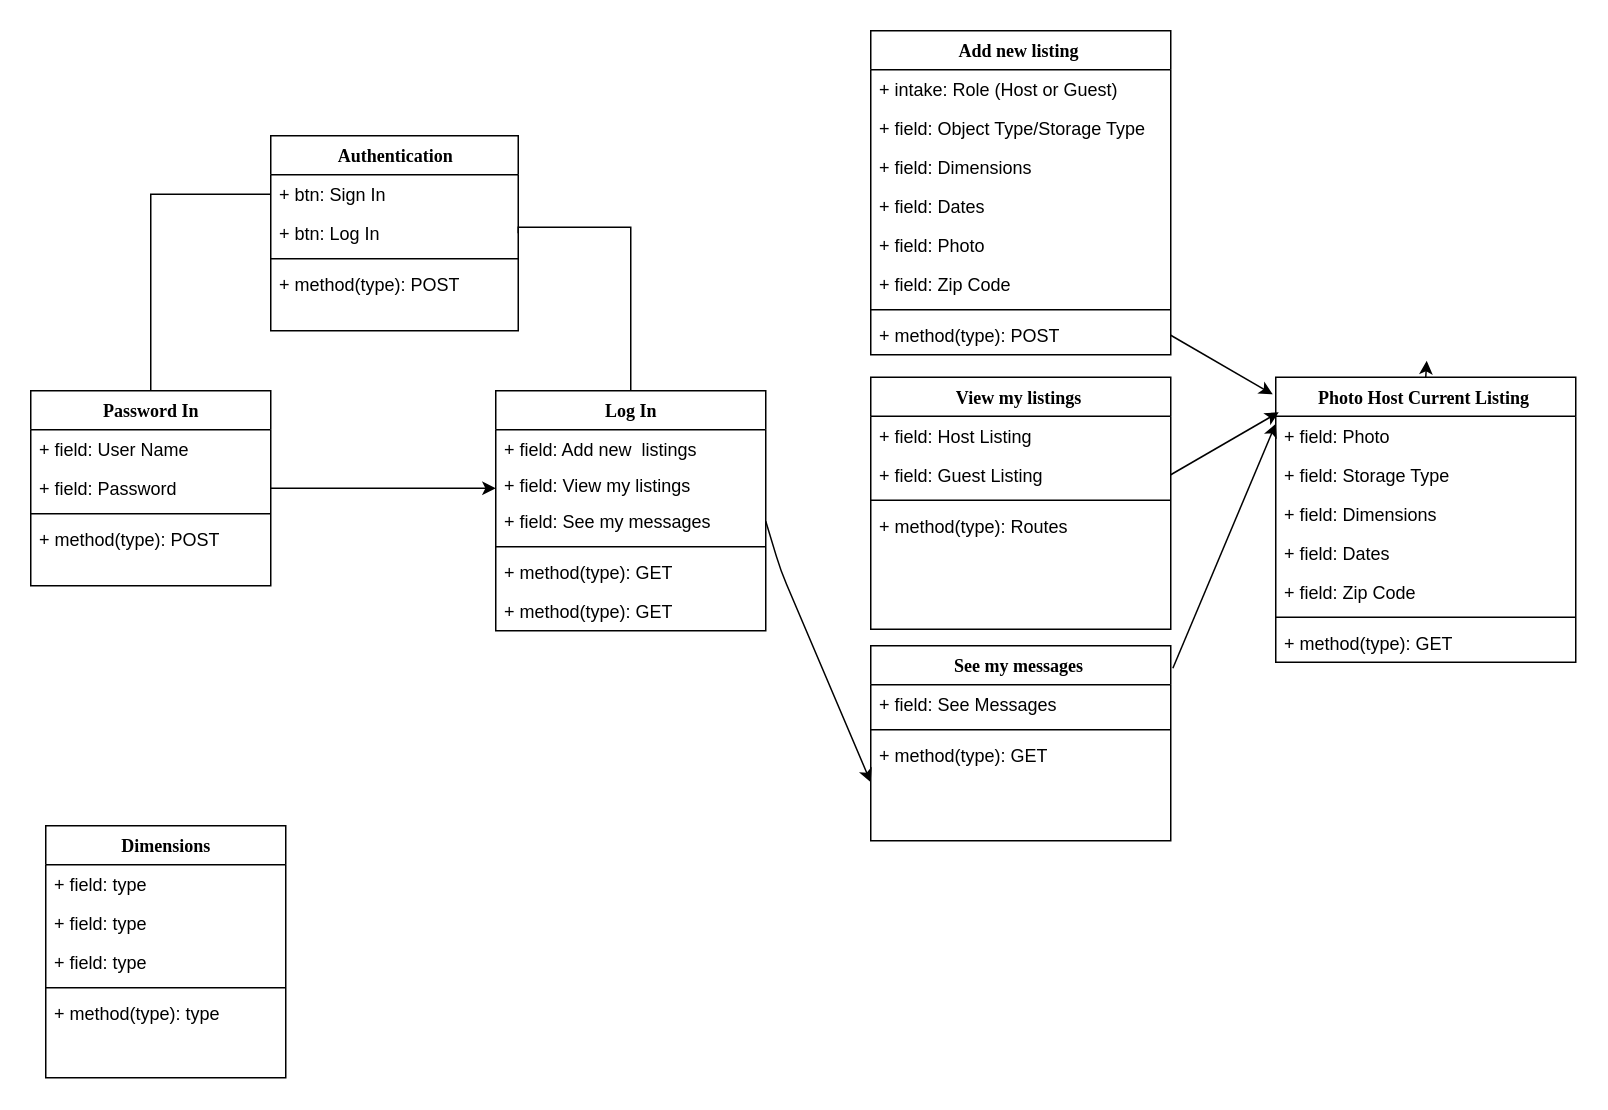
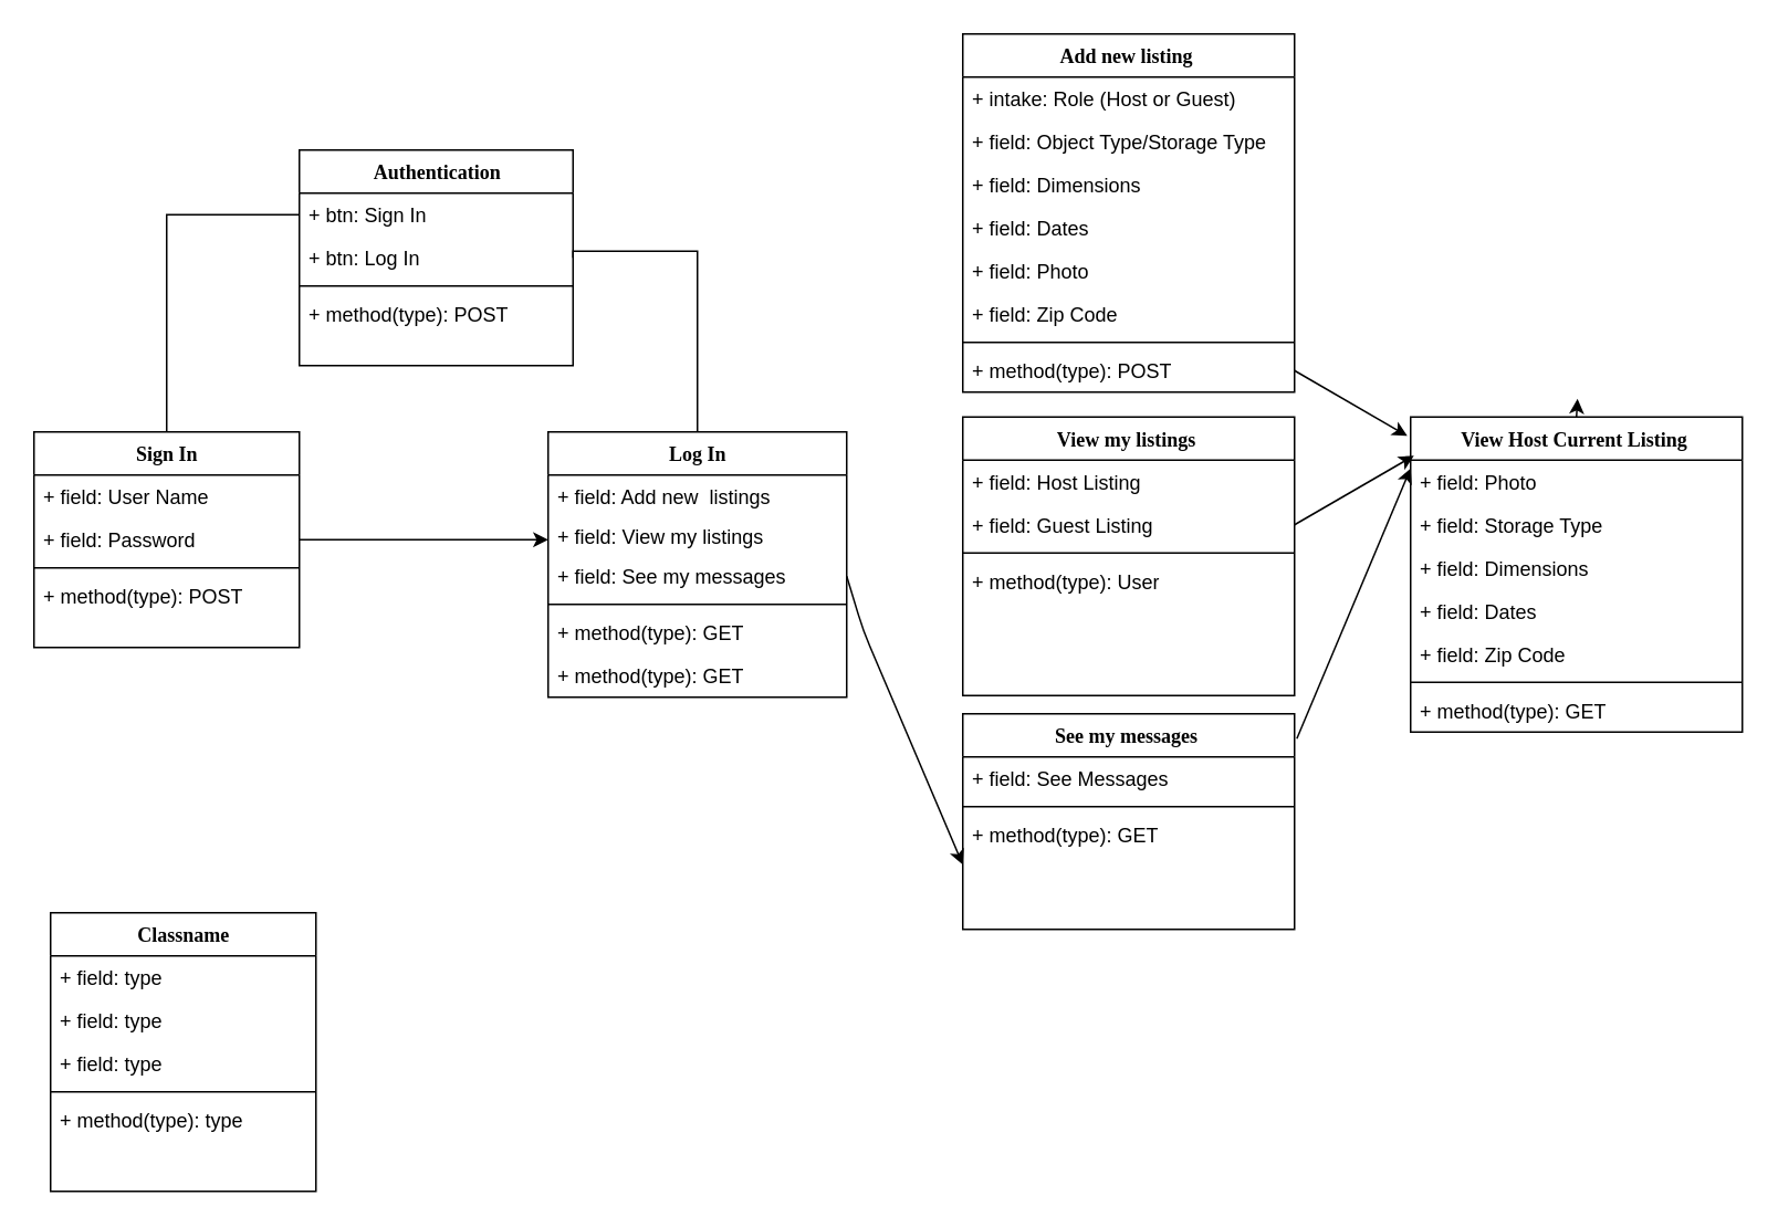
- <mxCell id="48" value="Photo Host Current Listing&amp;nbsp;" style="swimlane;html=1;fontStyle=1;align=center;verticalAlign=top;childLayout=stackLayout;horizontal=1;startSize=26;horizontalStack=0;resizeParent=1;resizeLast=0;collapsible=1;marginBottom=0;swimlaneFillColor=#ffffff;rounded=0;shadow=0;comic=0;labelBackgroundColor=none;strokeWidth=1;fillColor=none;fontFamily=Verdana;fontSize=12" vertex="1" parent="1"><mxGeometry x="850" y="251" width="200" height="190" as="geometry" /></mxCell>
+ <mxCell id="48" value="View Host Current Listing&amp;nbsp;" style="swimlane;html=1;fontStyle=1;align=center;verticalAlign=top;childLayout=stackLayout;horizontal=1;startSize=26;horizontalStack=0;resizeParent=1;resizeLast=0;collapsible=1;marginBottom=0;swimlaneFillColor=#ffffff;rounded=0;shadow=0;comic=0;labelBackgroundColor=none;strokeWidth=1;fillColor=none;fontFamily=Verdana;fontSize=12" vertex="1" parent="1"><mxGeometry x="850" y="251" width="200" height="190" as="geometry" /></mxCell>
- <mxCell id="16" value="Password In" style="swimlane;html=1;fontStyle=1;align=center;verticalAlign=top;childLayout=stackLayout;horizontal=1;startSize=26;horizontalStack=0;resizeParent=1;resizeLast=0;collapsible=1;marginBottom=0;swimlaneFillColor=#ffffff;rounded=0;shadow=0;comic=0;labelBackgroundColor=none;strokeWidth=1;fillColor=none;fontFamily=Verdana;fontSize=12" parent="1" vertex="1"><mxGeometry x="20" y="260" width="160" height="130" as="geometry" /></mxCell>
+ <mxCell id="16" value="Sign In" style="swimlane;html=1;fontStyle=1;align=center;verticalAlign=top;childLayout=stackLayout;horizontal=1;startSize=26;horizontalStack=0;resizeParent=1;resizeLast=0;collapsible=1;marginBottom=0;swimlaneFillColor=#ffffff;rounded=0;shadow=0;comic=0;labelBackgroundColor=none;strokeWidth=1;fillColor=none;fontFamily=Verdana;fontSize=12" parent="1" vertex="1"><mxGeometry x="20" y="260" width="160" height="130" as="geometry" /></mxCell>
- <mxCell id="34" value="+ method(type): Routes" style="text;html=1;strokeColor=none;fillColor=none;align=left;verticalAlign=top;spacingLeft=4;spacingRight=4;whiteSpace=wrap;overflow=hidden;rotatable=0;points=[[0,0.5],[1,0.5]];portConstraint=eastwest;" parent="30" vertex="1"><mxGeometry y="86" width="200" height="26" as="geometry" /></mxCell>
+ <mxCell id="34" value="+ method(type): User" style="text;html=1;strokeColor=none;fillColor=none;align=left;verticalAlign=top;spacingLeft=4;spacingRight=4;whiteSpace=wrap;overflow=hidden;rotatable=0;points=[[0,0.5],[1,0.5]];portConstraint=eastwest;" parent="30" vertex="1"><mxGeometry y="86" width="200" height="26" as="geometry" /></mxCell>
- <mxCell id="40" value="Dimensions" style="swimlane;html=1;fontStyle=1;align=center;verticalAlign=top;childLayout=stackLayout;horizontal=1;startSize=26;horizontalStack=0;resizeParent=1;resizeLast=0;collapsible=1;marginBottom=0;swimlaneFillColor=#ffffff;rounded=0;shadow=0;comic=0;labelBackgroundColor=none;strokeWidth=1;fillColor=none;fontFamily=Verdana;fontSize=12" parent="1" vertex="1"><mxGeometry x="30" y="550" width="160" height="168" as="geometry" /></mxCell>
+ <mxCell id="40" value="Classname" style="swimlane;html=1;fontStyle=1;align=center;verticalAlign=top;childLayout=stackLayout;horizontal=1;startSize=26;horizontalStack=0;resizeParent=1;resizeLast=0;collapsible=1;marginBottom=0;swimlaneFillColor=#ffffff;rounded=0;shadow=0;comic=0;labelBackgroundColor=none;strokeWidth=1;fillColor=none;fontFamily=Verdana;fontSize=12" parent="1" vertex="1"><mxGeometry x="30" y="550" width="160" height="168" as="geometry" /></mxCell>
